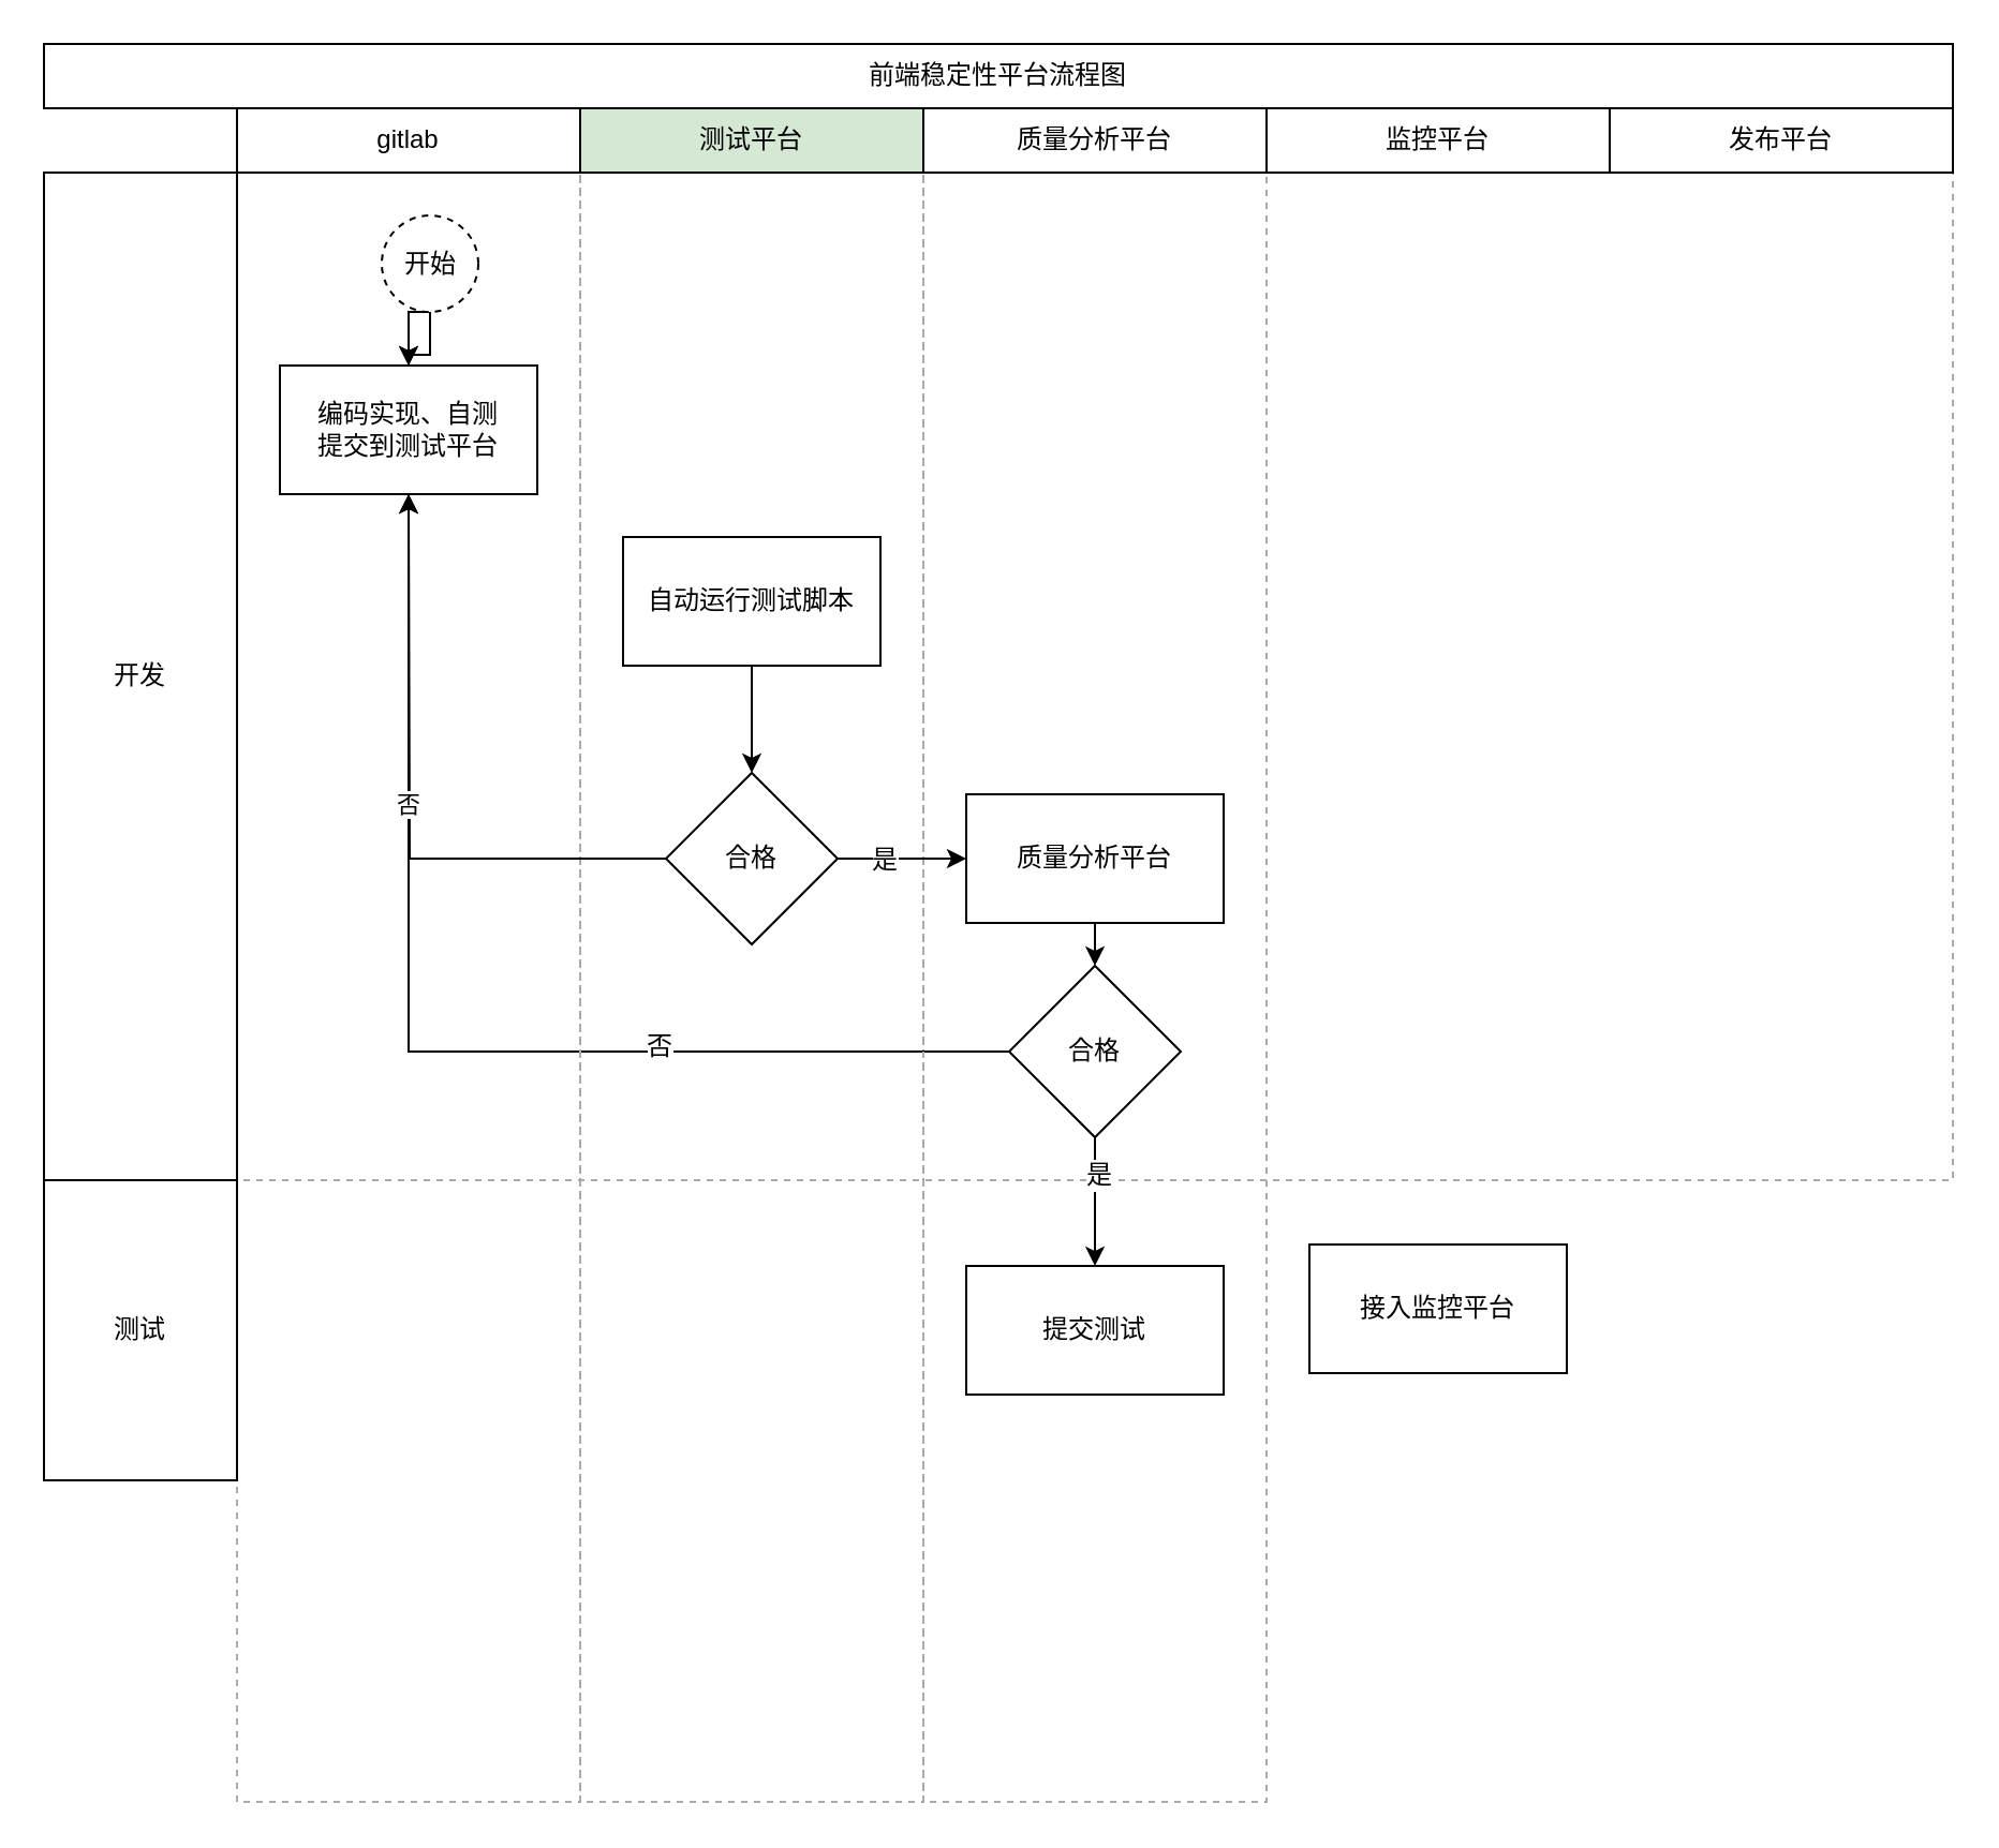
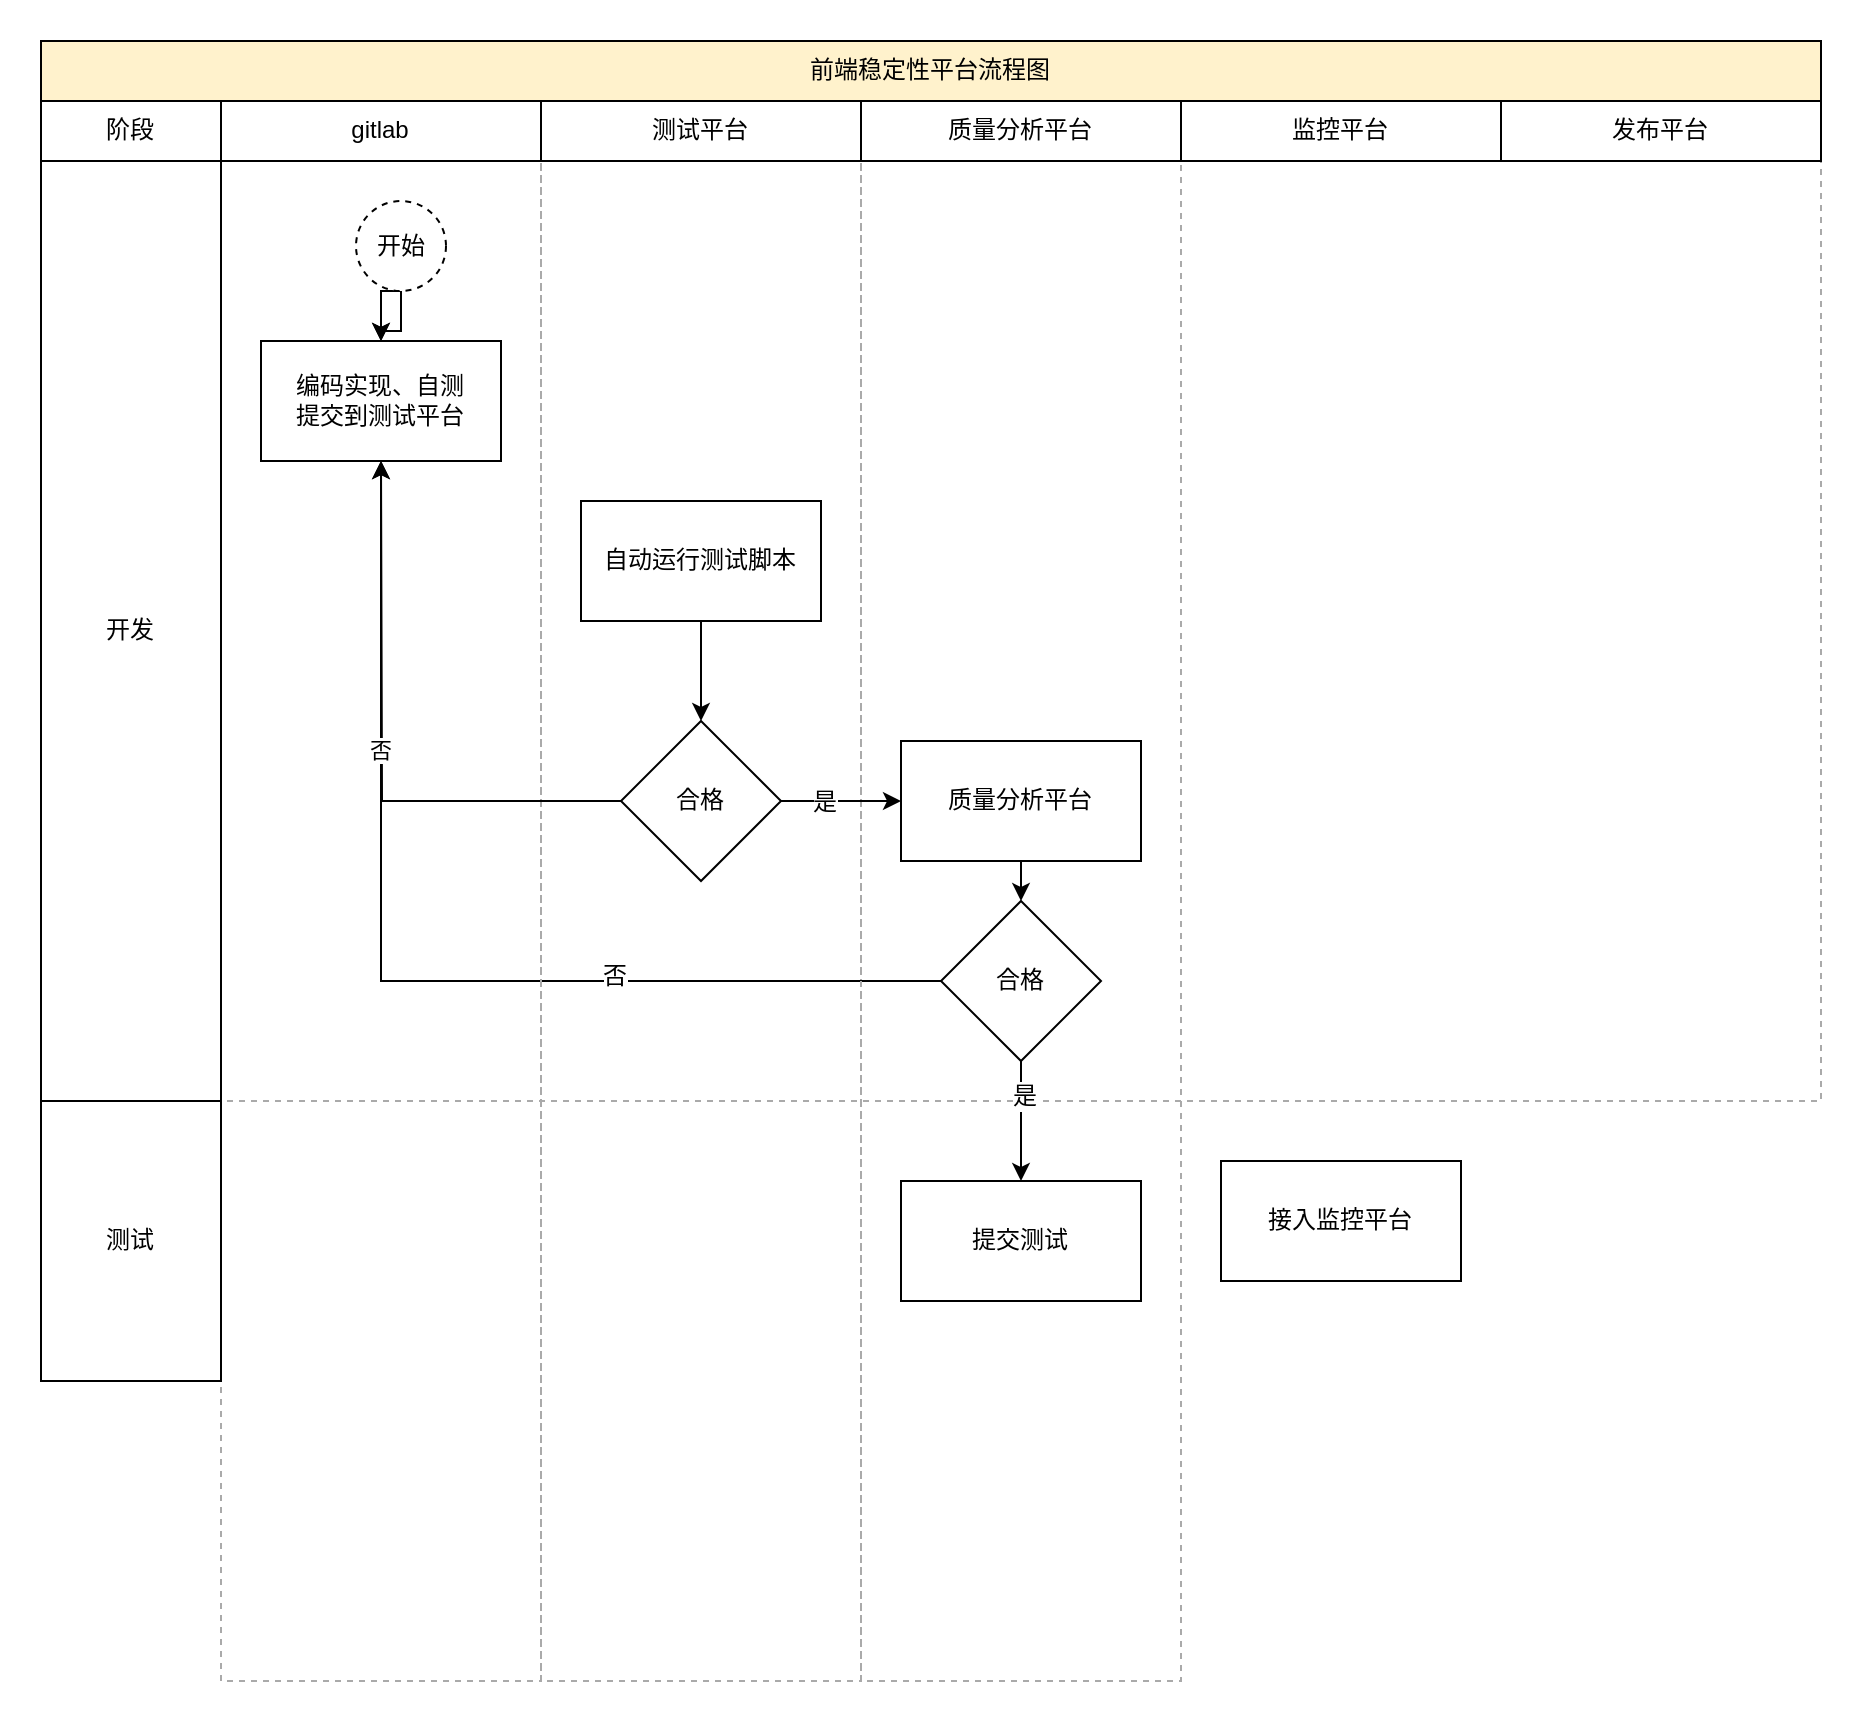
- <mxCell id="8" value="前端稳定性平台流程图" style="rounded=0;whiteSpace=wrap;html=1;" parent="1" vertex="1"><mxGeometry x="20" y="20" width="890" height="30" as="geometry" /></mxCell>
+ <mxCell id="8" value="前端稳定性平台流程图" style="rounded=0;whiteSpace=wrap;html=1;fillColor=#fff2cc;" parent="1" vertex="1"><mxGeometry x="20" y="20" width="890" height="30" as="geometry" /></mxCell>
+ <mxCell id="9" value="阶段" style="rounded=0;whiteSpace=wrap;html=1;" parent="1" vertex="1"><mxGeometry x="20" y="50" width="90" height="30" as="geometry" /></mxCell>
- <mxCell id="11" value="测试平台" style="rounded=0;whiteSpace=wrap;html=1;fillColor=#d5e8d4;" parent="1" vertex="1"><mxGeometry x="270" y="50" width="160" height="30" as="geometry" /></mxCell>
+ <mxCell id="11" value="测试平台" style="rounded=0;whiteSpace=wrap;html=1;" parent="1" vertex="1"><mxGeometry x="270" y="50" width="160" height="30" as="geometry" /></mxCell>
